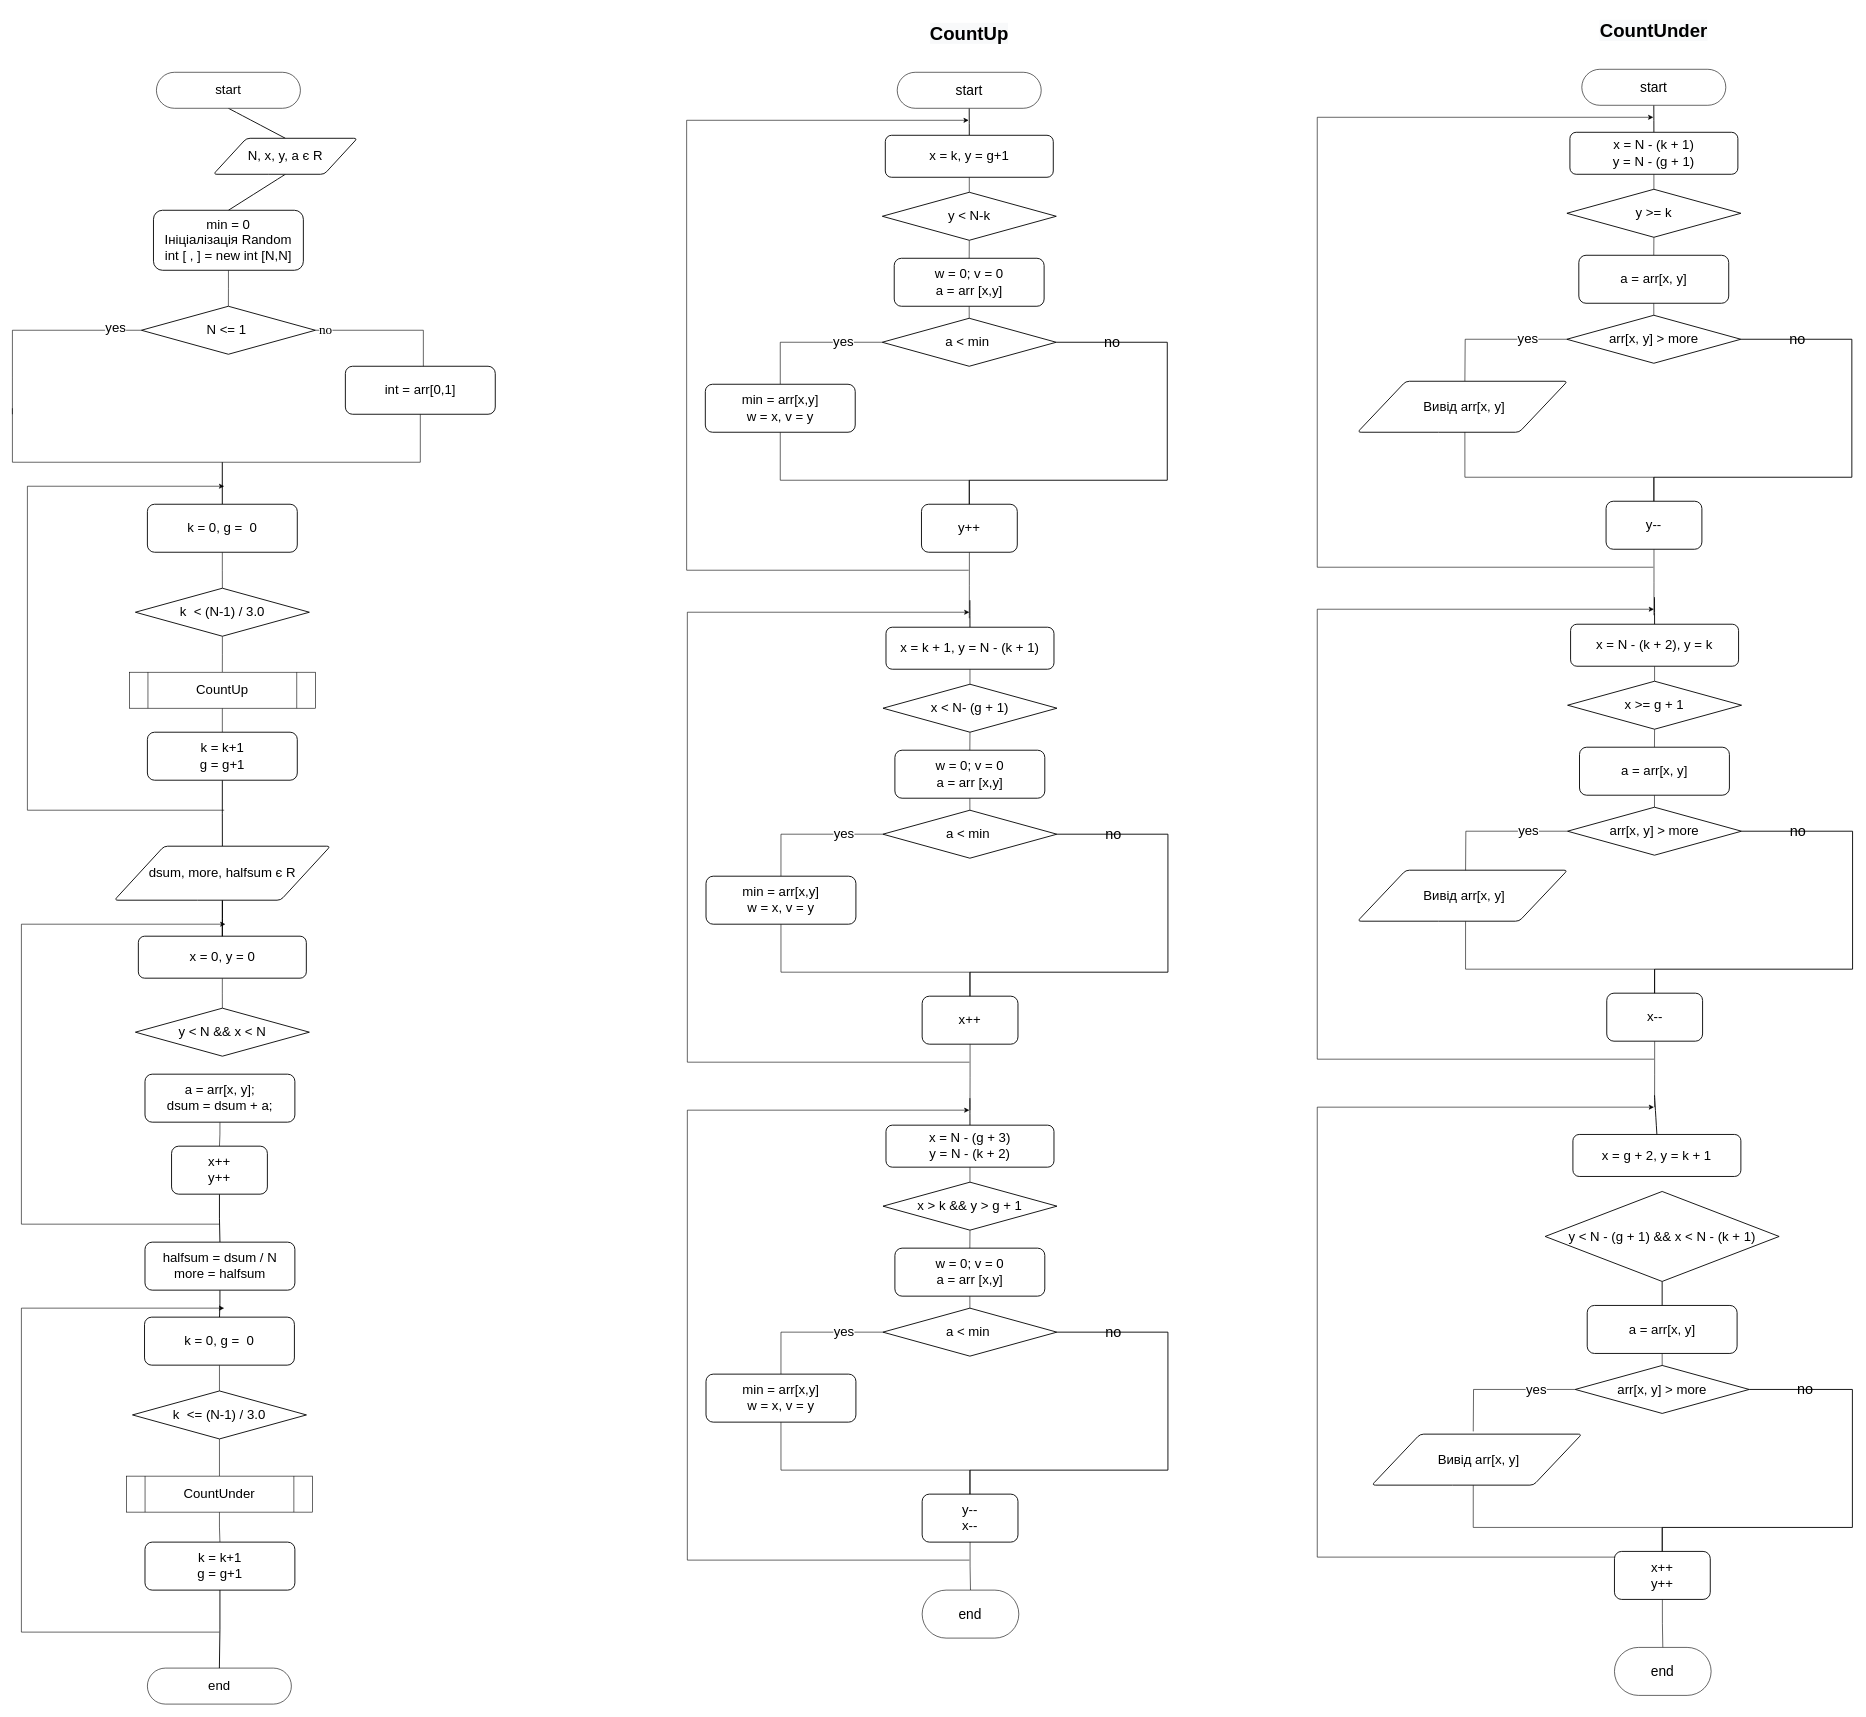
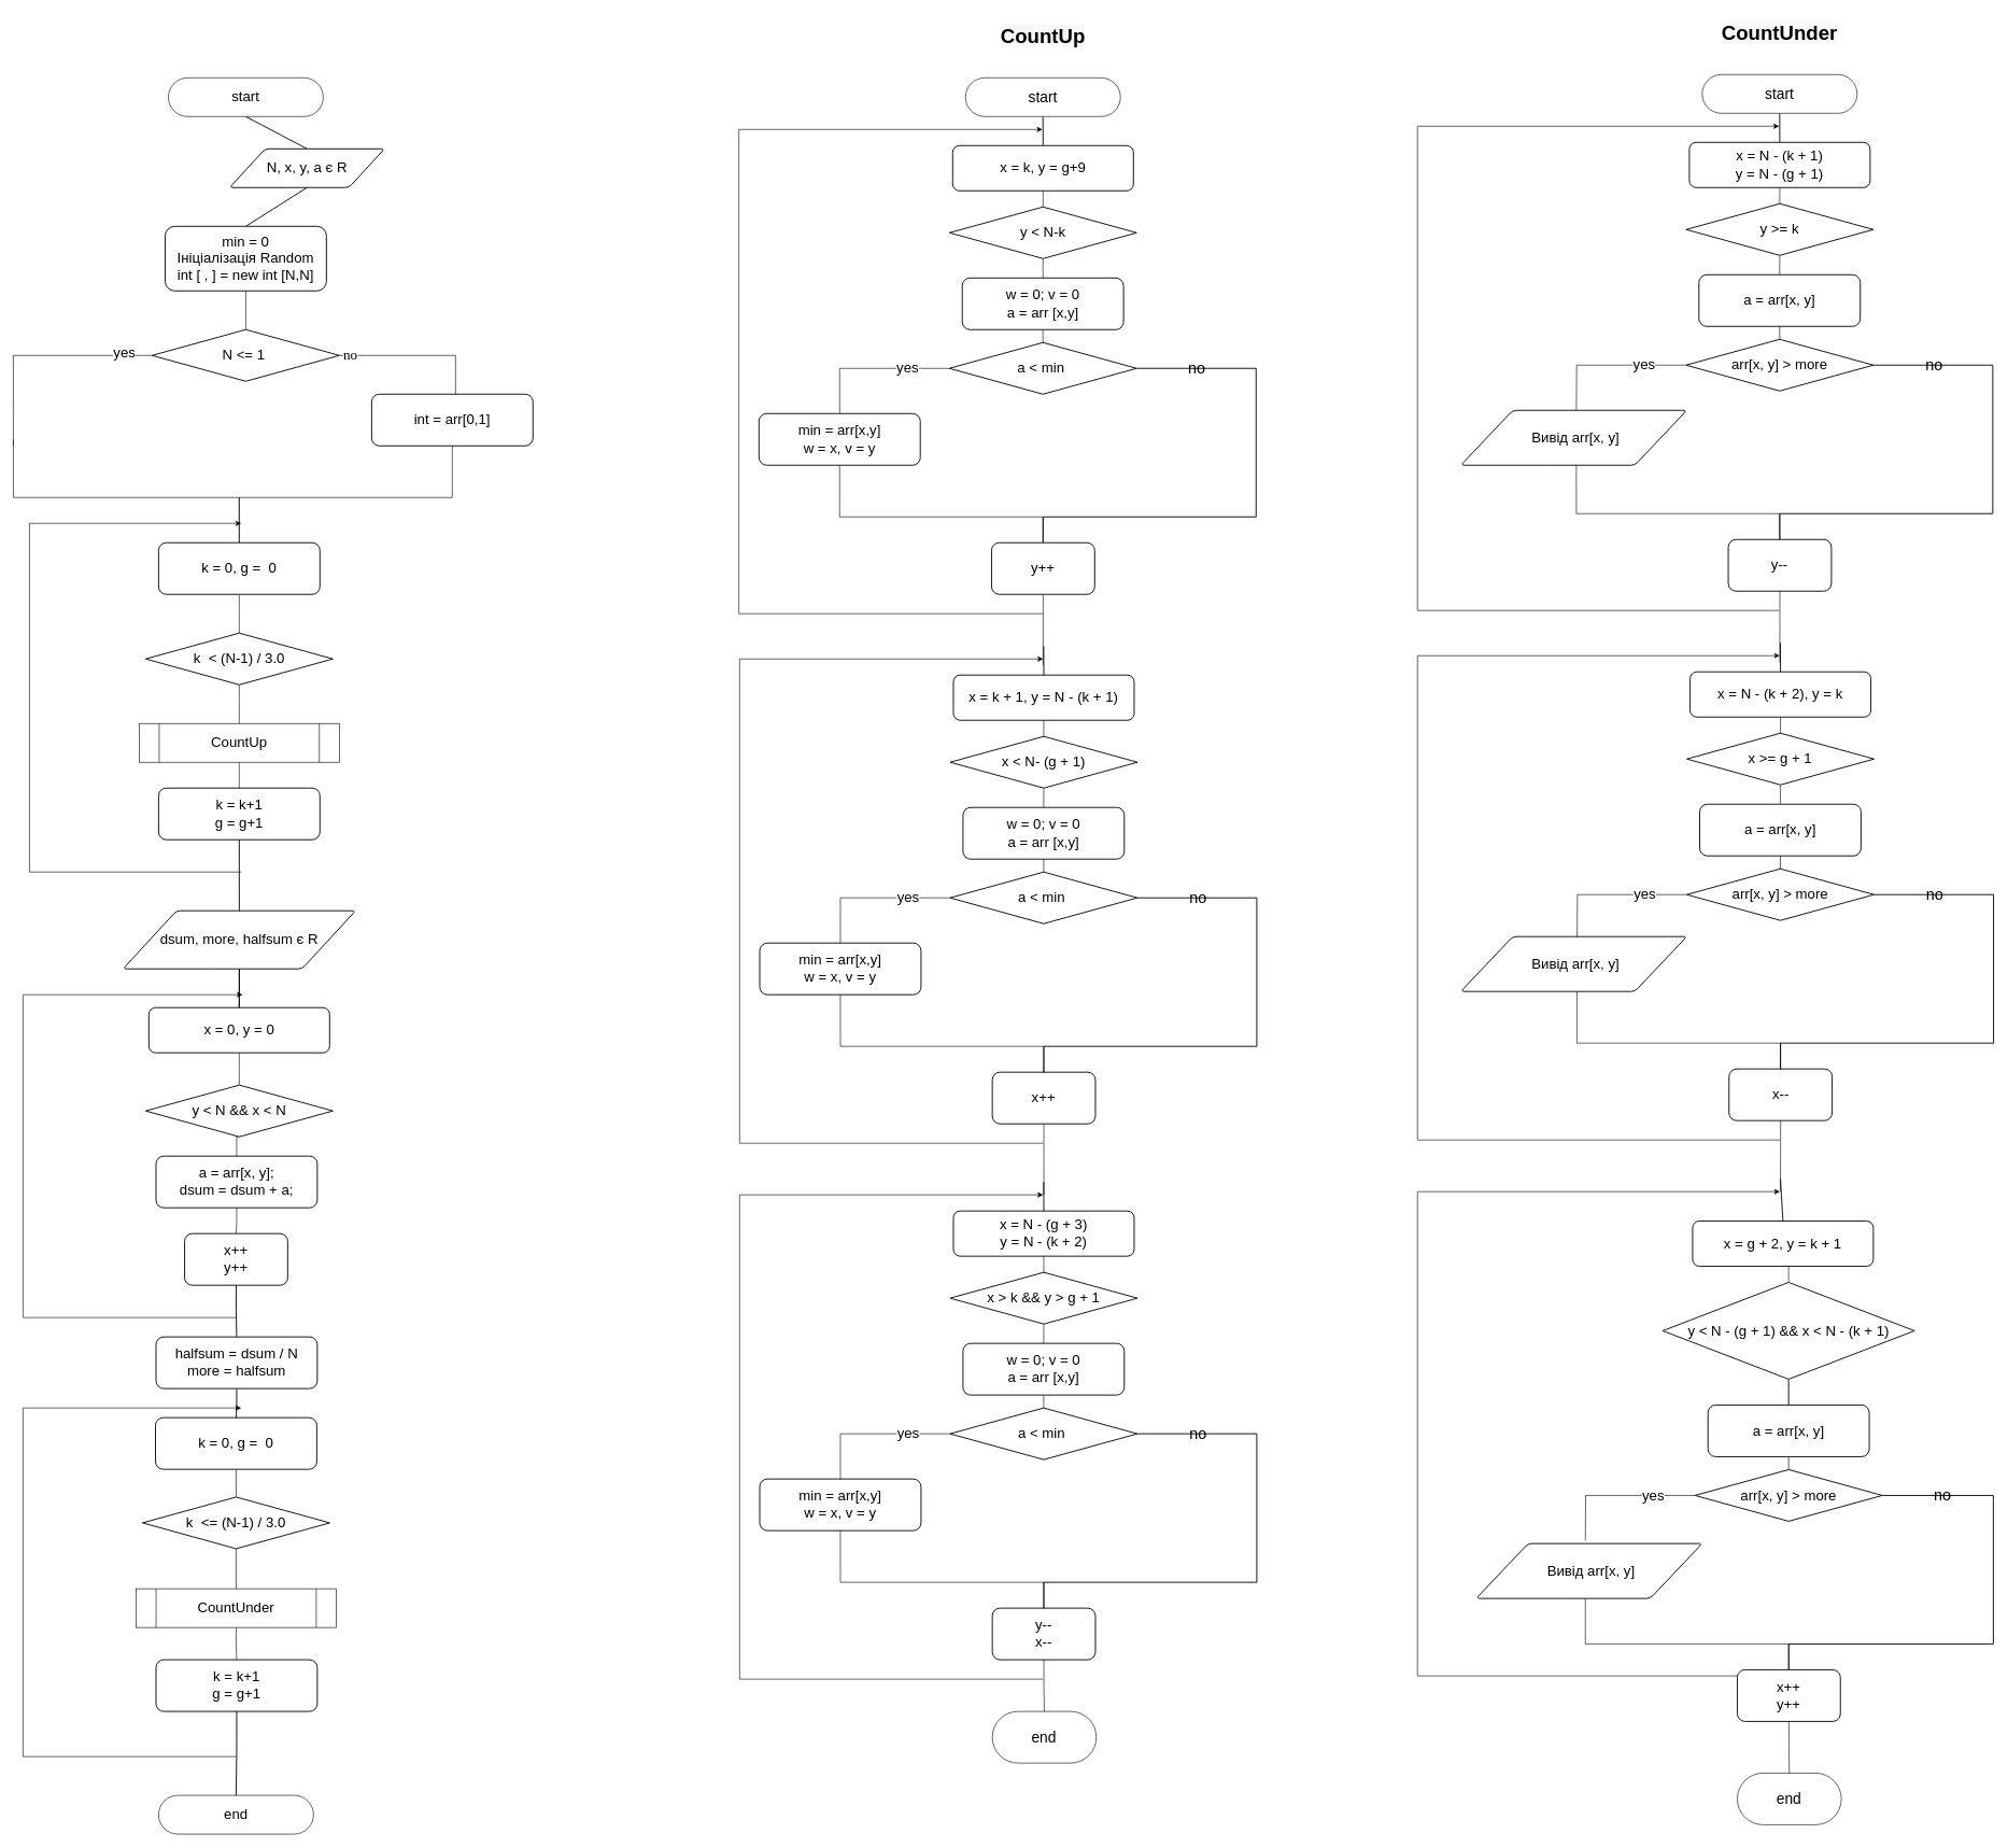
- <mxCell id="8" value="x = k, y = g+1" style="rounded=1;whiteSpace=wrap;html=1;fontSize=22;strokeWidth=1.5;" parent="1" vertex="1"><mxGeometry x="1475" y="225" width="280" height="70" as="geometry" /></mxCell>
+ <mxCell id="8" value="x = k, y = g+9" style="rounded=1;whiteSpace=wrap;html=1;fontSize=22;strokeWidth=1.5;" parent="1" vertex="1"><mxGeometry x="1475" y="225" width="280" height="70" as="geometry" /></mxCell>
+ <mxCell id="78" style="edgeStyle=orthogonalEdgeStyle;rounded=0;orthogonalLoop=1;jettySize=auto;html=1;exitX=0.5;exitY=1;exitDx=0;exitDy=0;exitPerimeter=0;entryX=0.5;entryY=0;entryDx=0;entryDy=0;fontSize=24;endArrow=none;endFill=0;strokeWidth=1;" parent="1" source="79" target="81" edge="1"><mxGeometry relative="1" as="geometry" /></mxCell>
+ <mxCell id="136" style="edgeStyle=orthogonalEdgeStyle;rounded=0;orthogonalLoop=1;jettySize=auto;html=1;exitX=0.5;exitY=1;exitDx=0;exitDy=0;entryX=0.5;entryY=0;entryDx=0;entryDy=0;entryPerimeter=0;endArrow=none;endFill=0;strokeWidth=1;" parent="1" source="137" target="140" edge="1"><mxGeometry relative="1" as="geometry" /></mxCell>
